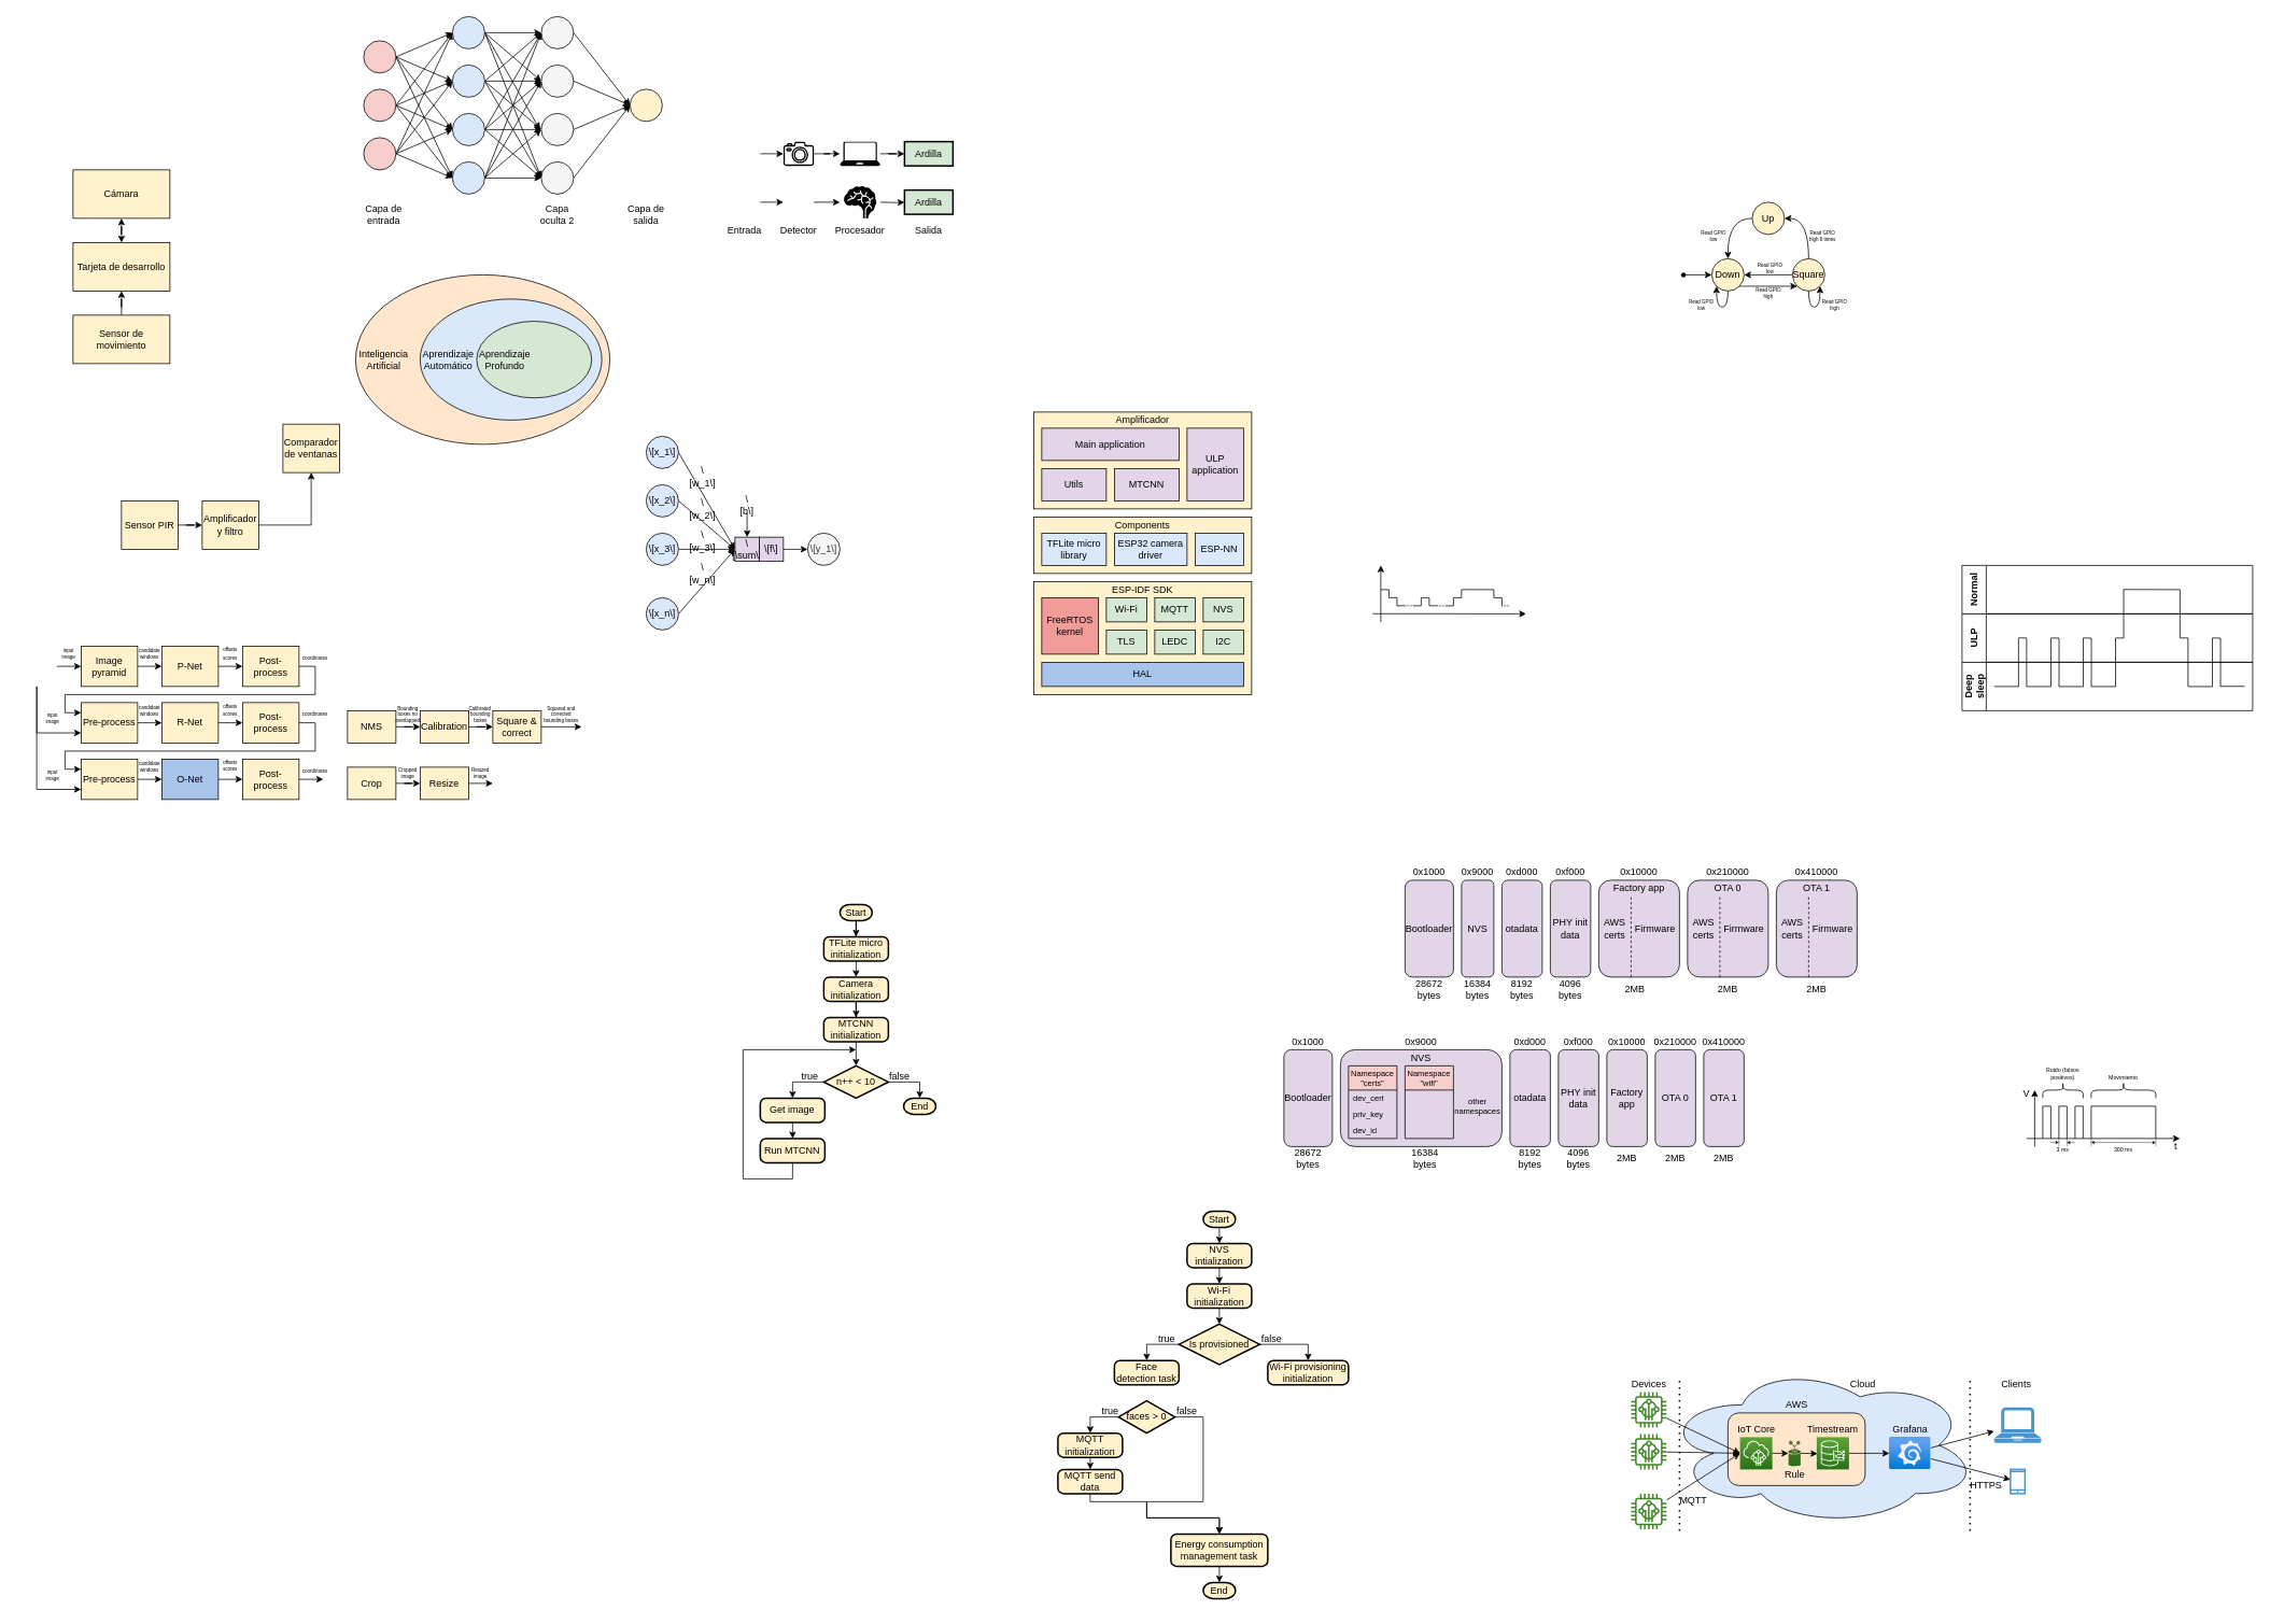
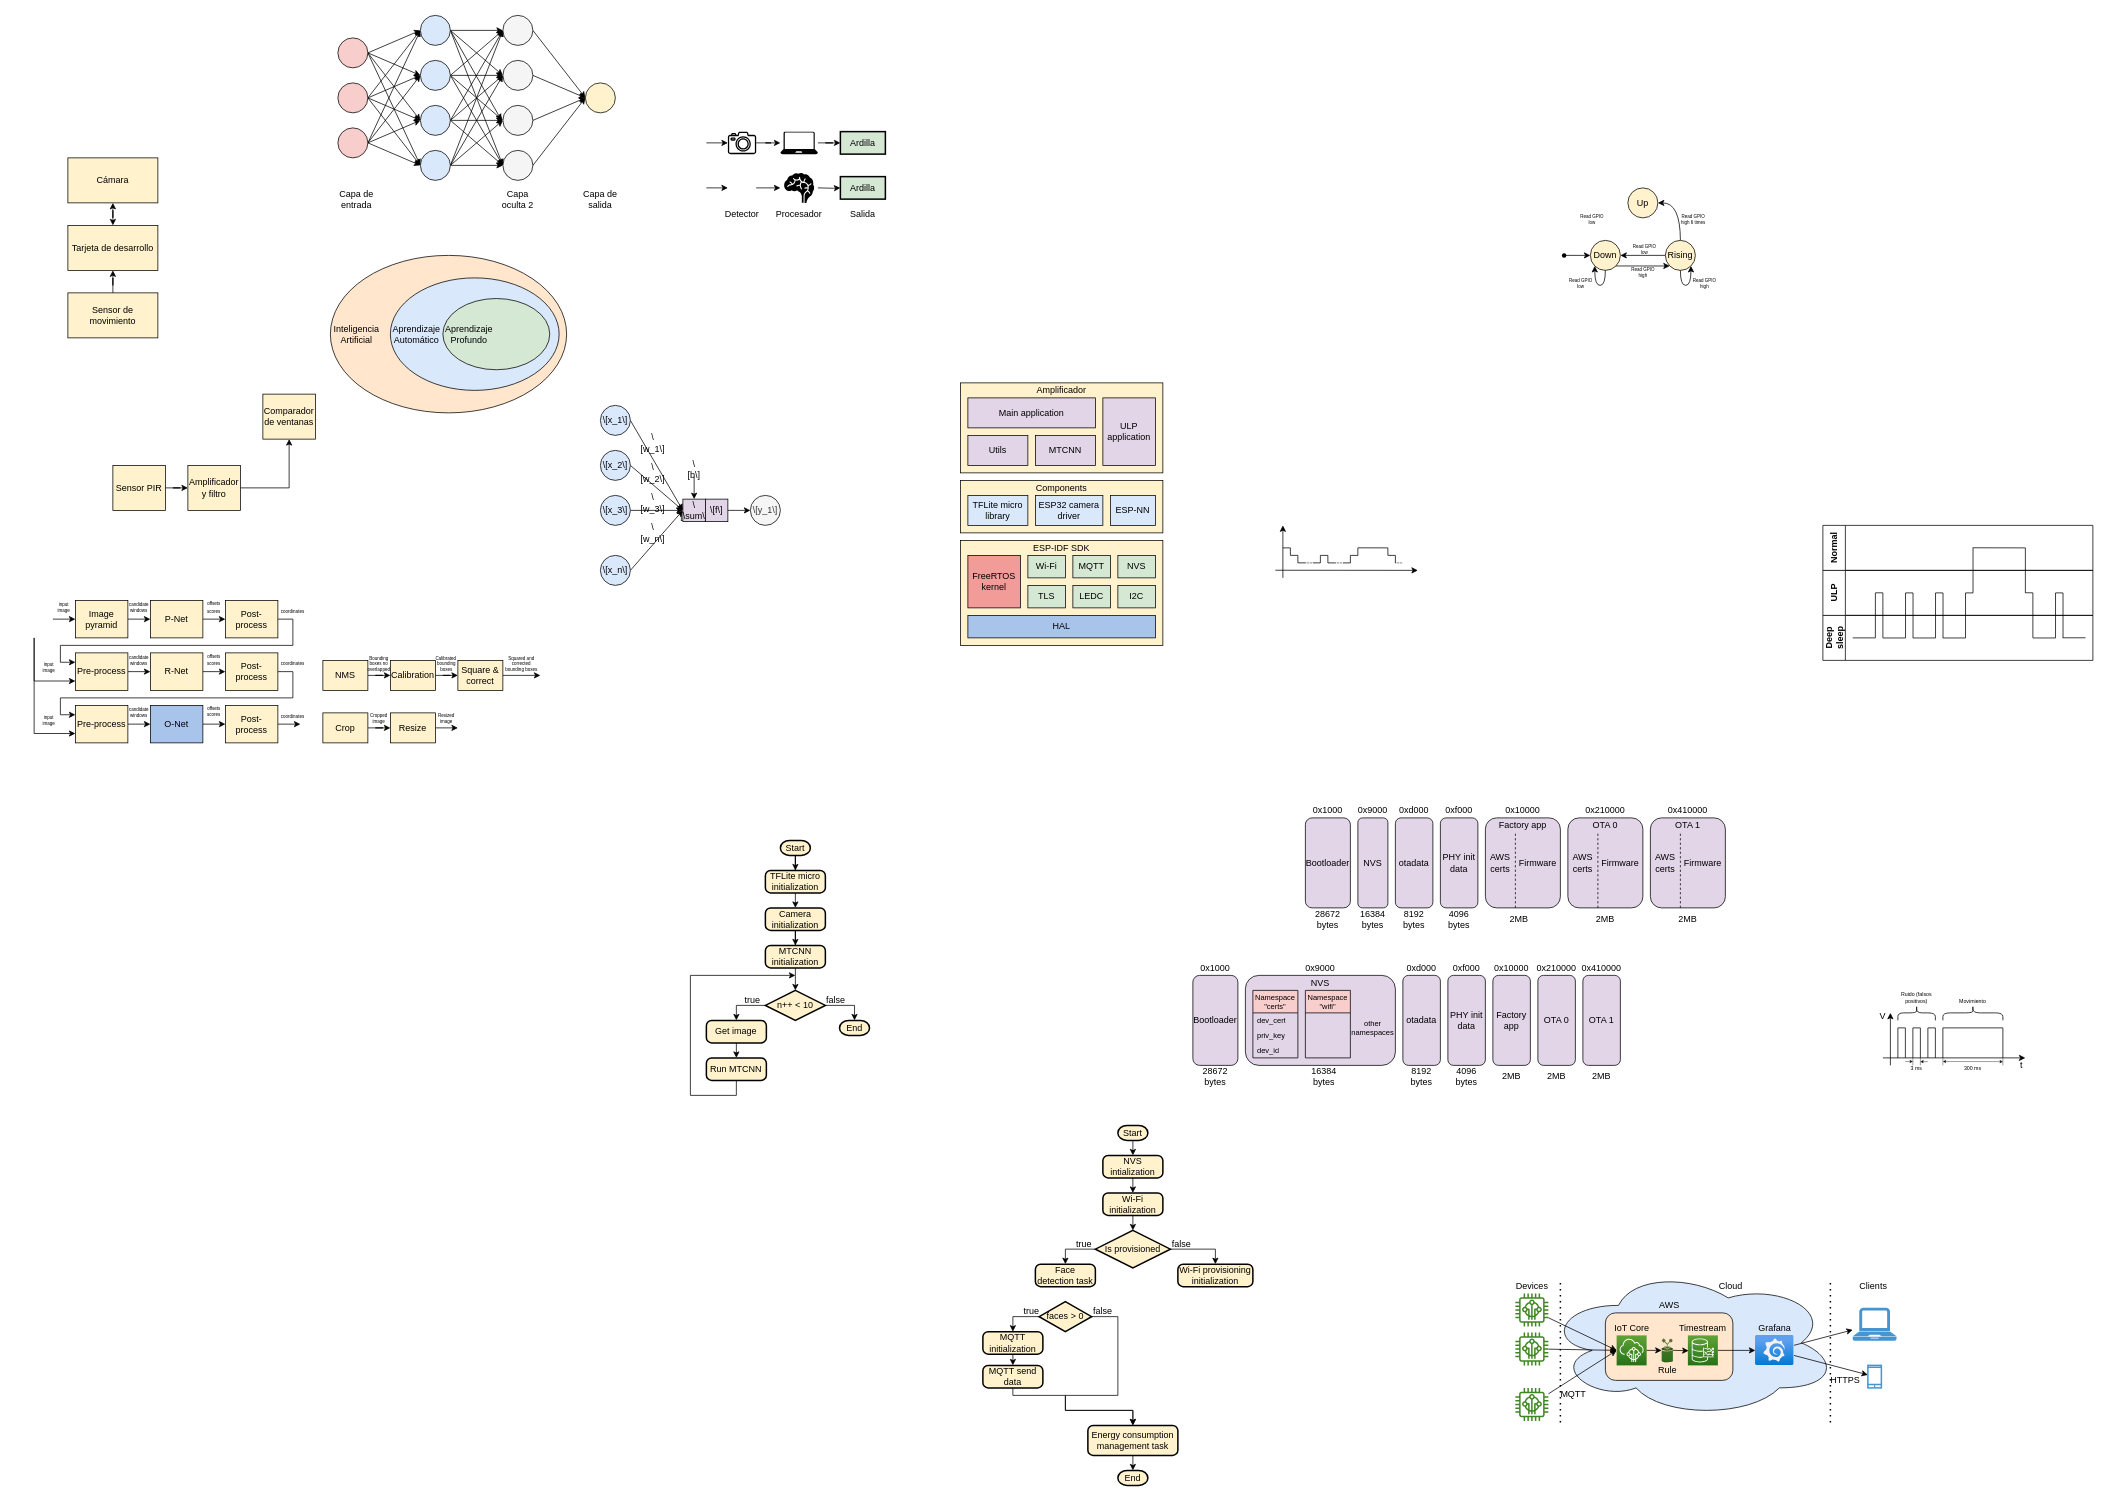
- <mxCell id="102" value="Entrada" style="text;html=1;strokeColor=none;fillColor=none;align=center;verticalAlign=middle;whiteSpace=wrap;rounded=0;strokeWidth=2;" parent="1" vertex="1"><mxGeometry x="891.53" y="270" width="60" height="30" as="geometry" /></mxCell>
- <mxCell id="400" style="edgeStyle=orthogonalEdgeStyle;rounded=0;orthogonalLoop=1;jettySize=auto;html=1;exitX=0;exitY=0.5;exitDx=0;exitDy=0;entryX=0.5;entryY=0;entryDx=0;entryDy=0;curved=1;" edge="1" parent="1" source="401" target="396"><mxGeometry relative="1" as="geometry" /></mxCell>
- <mxCell id="399" value="Square" style="ellipse;whiteSpace=wrap;html=1;aspect=fixed;strokeColor=default;fillColor=#fff2cc;" vertex="1" parent="1"><mxGeometry x="2220" y="320" width="40" height="40" as="geometry" /></mxCell>
+ <mxCell id="399" value="Rising" style="ellipse;whiteSpace=wrap;html=1;aspect=fixed;strokeColor=default;fillColor=#fff2cc;" vertex="1" parent="1"><mxGeometry x="2220" y="320" width="40" height="40" as="geometry" /></mxCell>
